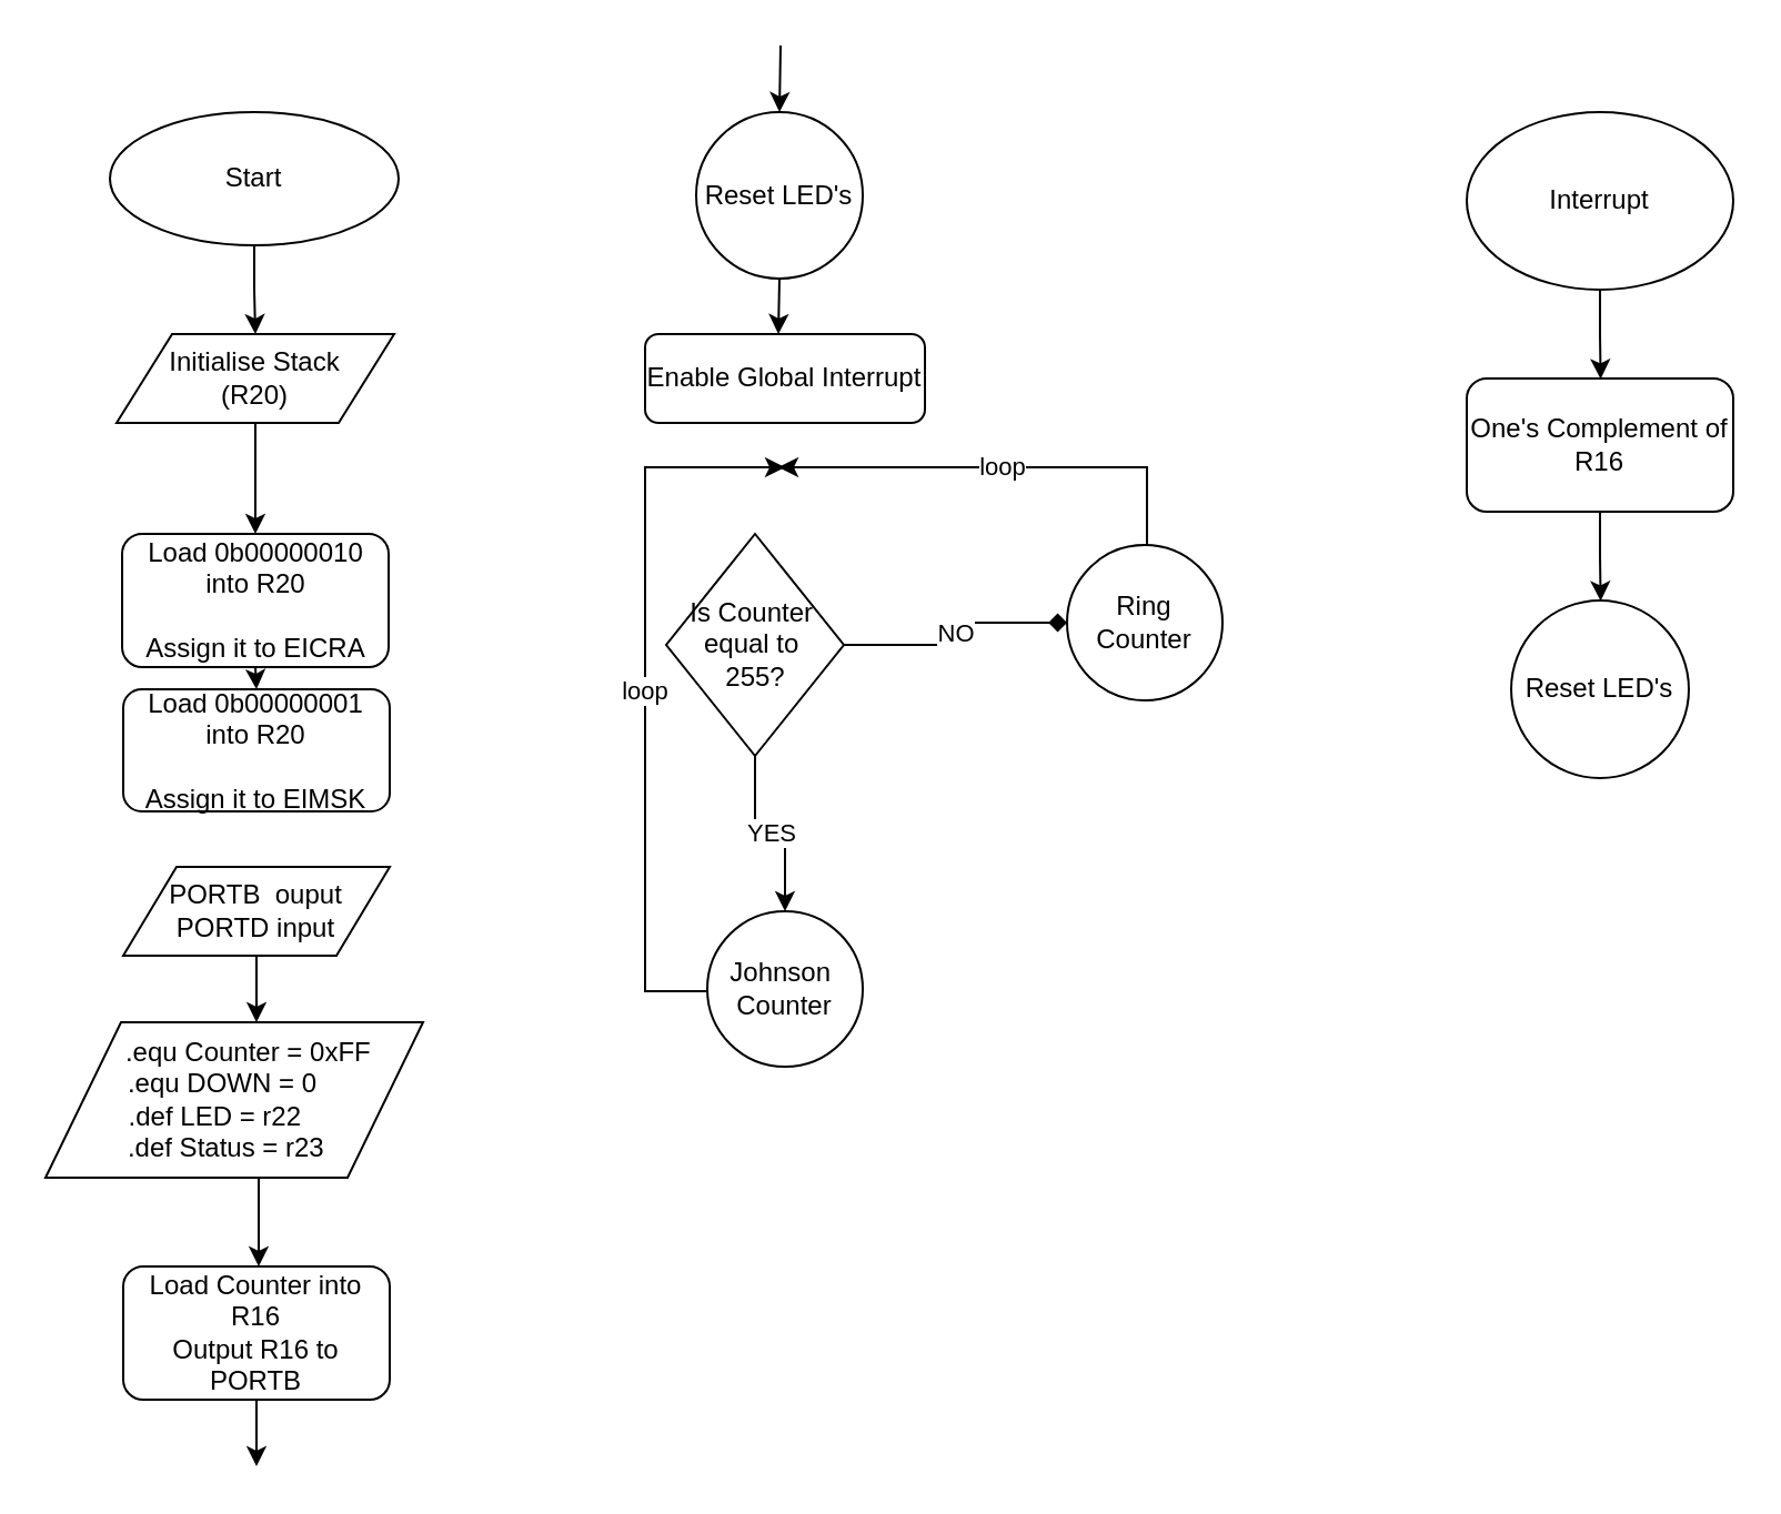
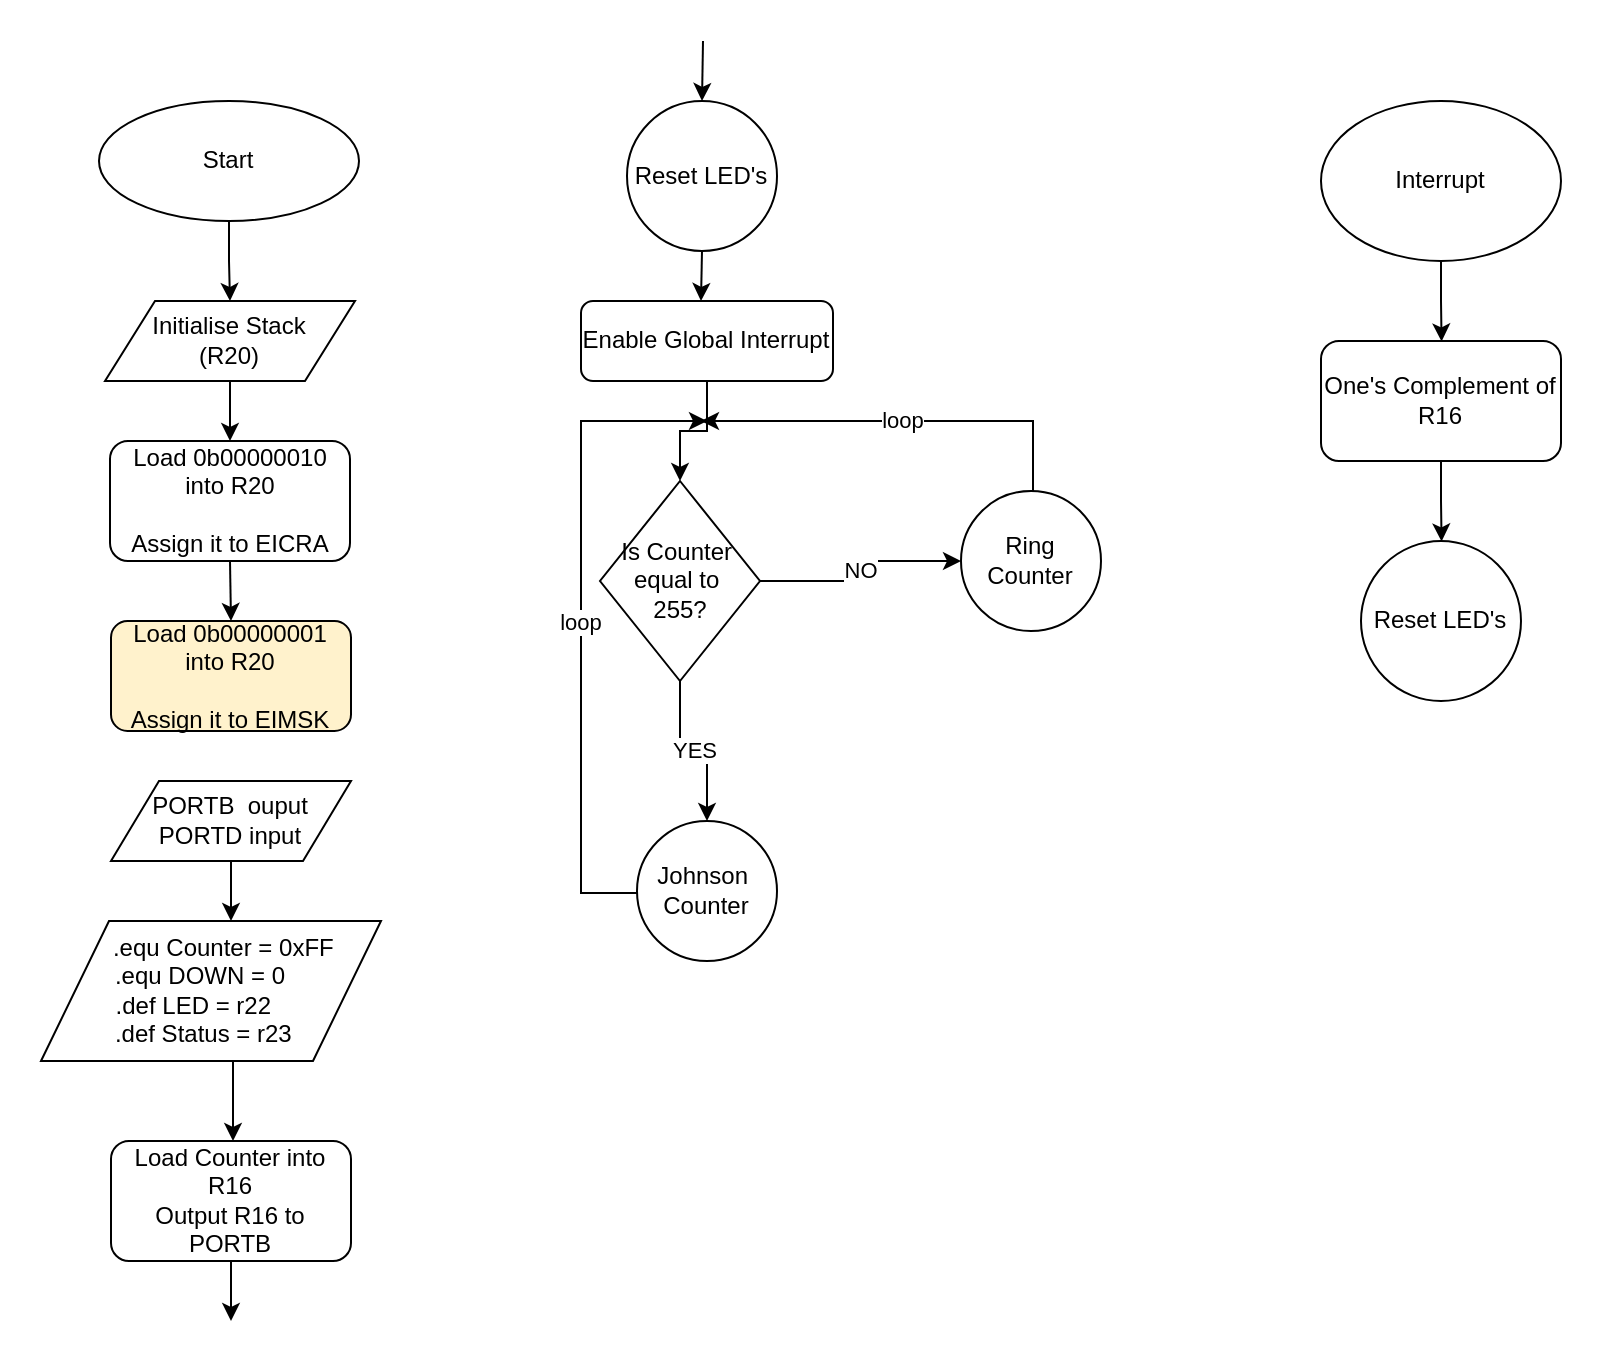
+ <mxCell id="17" style="edgeStyle=orthogonalEdgeStyle;rounded=0;orthogonalLoop=1;jettySize=auto;html=1;exitX=0.5;exitY=1;exitDx=0;exitDy=0;entryX=0.5;entryY=0;entryDx=0;entryDy=0;" edge="1" parent="1" source="18" target="22"><mxGeometry relative="1" as="geometry"><mxPoint x="353.235" y="219.647" as="targetPoint" /></mxGeometry></mxCell>
- <mxCell id="7" value="Load 0b00000010&lt;br&gt;into R20&lt;br&gt;&lt;br&gt;Assign it to EICRA" style="rounded=1;whiteSpace=wrap;html=1;" vertex="1" parent="1"><mxGeometry x="54.5" y="240" width="120" height="60" as="geometry" /></mxCell>
+ <mxCell id="7" value="Load 0b00000010&lt;br&gt;into R20&lt;br&gt;&lt;br&gt;Assign it to EICRA" style="rounded=1;whiteSpace=wrap;html=1;" vertex="1" parent="1"><mxGeometry x="54.5" y="220" width="120" height="60" as="geometry" /></mxCell>
- <mxCell id="20" value="NO" style="edgeStyle=orthogonalEdgeStyle;rounded=0;orthogonalLoop=1;jettySize=auto;html=1;exitX=1;exitY=0.5;exitDx=0;exitDy=0;entryX=0;entryY=0.5;entryDx=0;entryDy=0;endArrow=diamond;" edge="1" parent="1" source="22" target="24"><mxGeometry relative="1" as="geometry"><mxPoint x="450" y="260" as="targetPoint" /></mxGeometry></mxCell>
+ <mxCell id="20" value="NO" style="edgeStyle=orthogonalEdgeStyle;rounded=0;orthogonalLoop=1;jettySize=auto;html=1;exitX=1;exitY=0.5;exitDx=0;exitDy=0;entryX=0;entryY=0.5;entryDx=0;entryDy=0;" edge="1" parent="1" source="22" target="24"><mxGeometry relative="1" as="geometry"><mxPoint x="450" y="260" as="targetPoint" /></mxGeometry></mxCell>
- <mxCell id="8" value="Load 0b00000001&lt;br&gt;into R20&lt;br&gt;&lt;br&gt;Assign it to EIMSK" style="rounded=1;whiteSpace=wrap;html=1;" vertex="1" parent="1"><mxGeometry x="55" y="310" width="120" height="55" as="geometry" /></mxCell>
+ <mxCell id="8" value="Load 0b00000001&lt;br&gt;into R20&lt;br&gt;&lt;br&gt;Assign it to EIMSK" style="rounded=1;whiteSpace=wrap;html=1;fillColor=#fff2cc;" vertex="1" parent="1"><mxGeometry x="55" y="310" width="120" height="55" as="geometry" /></mxCell>
